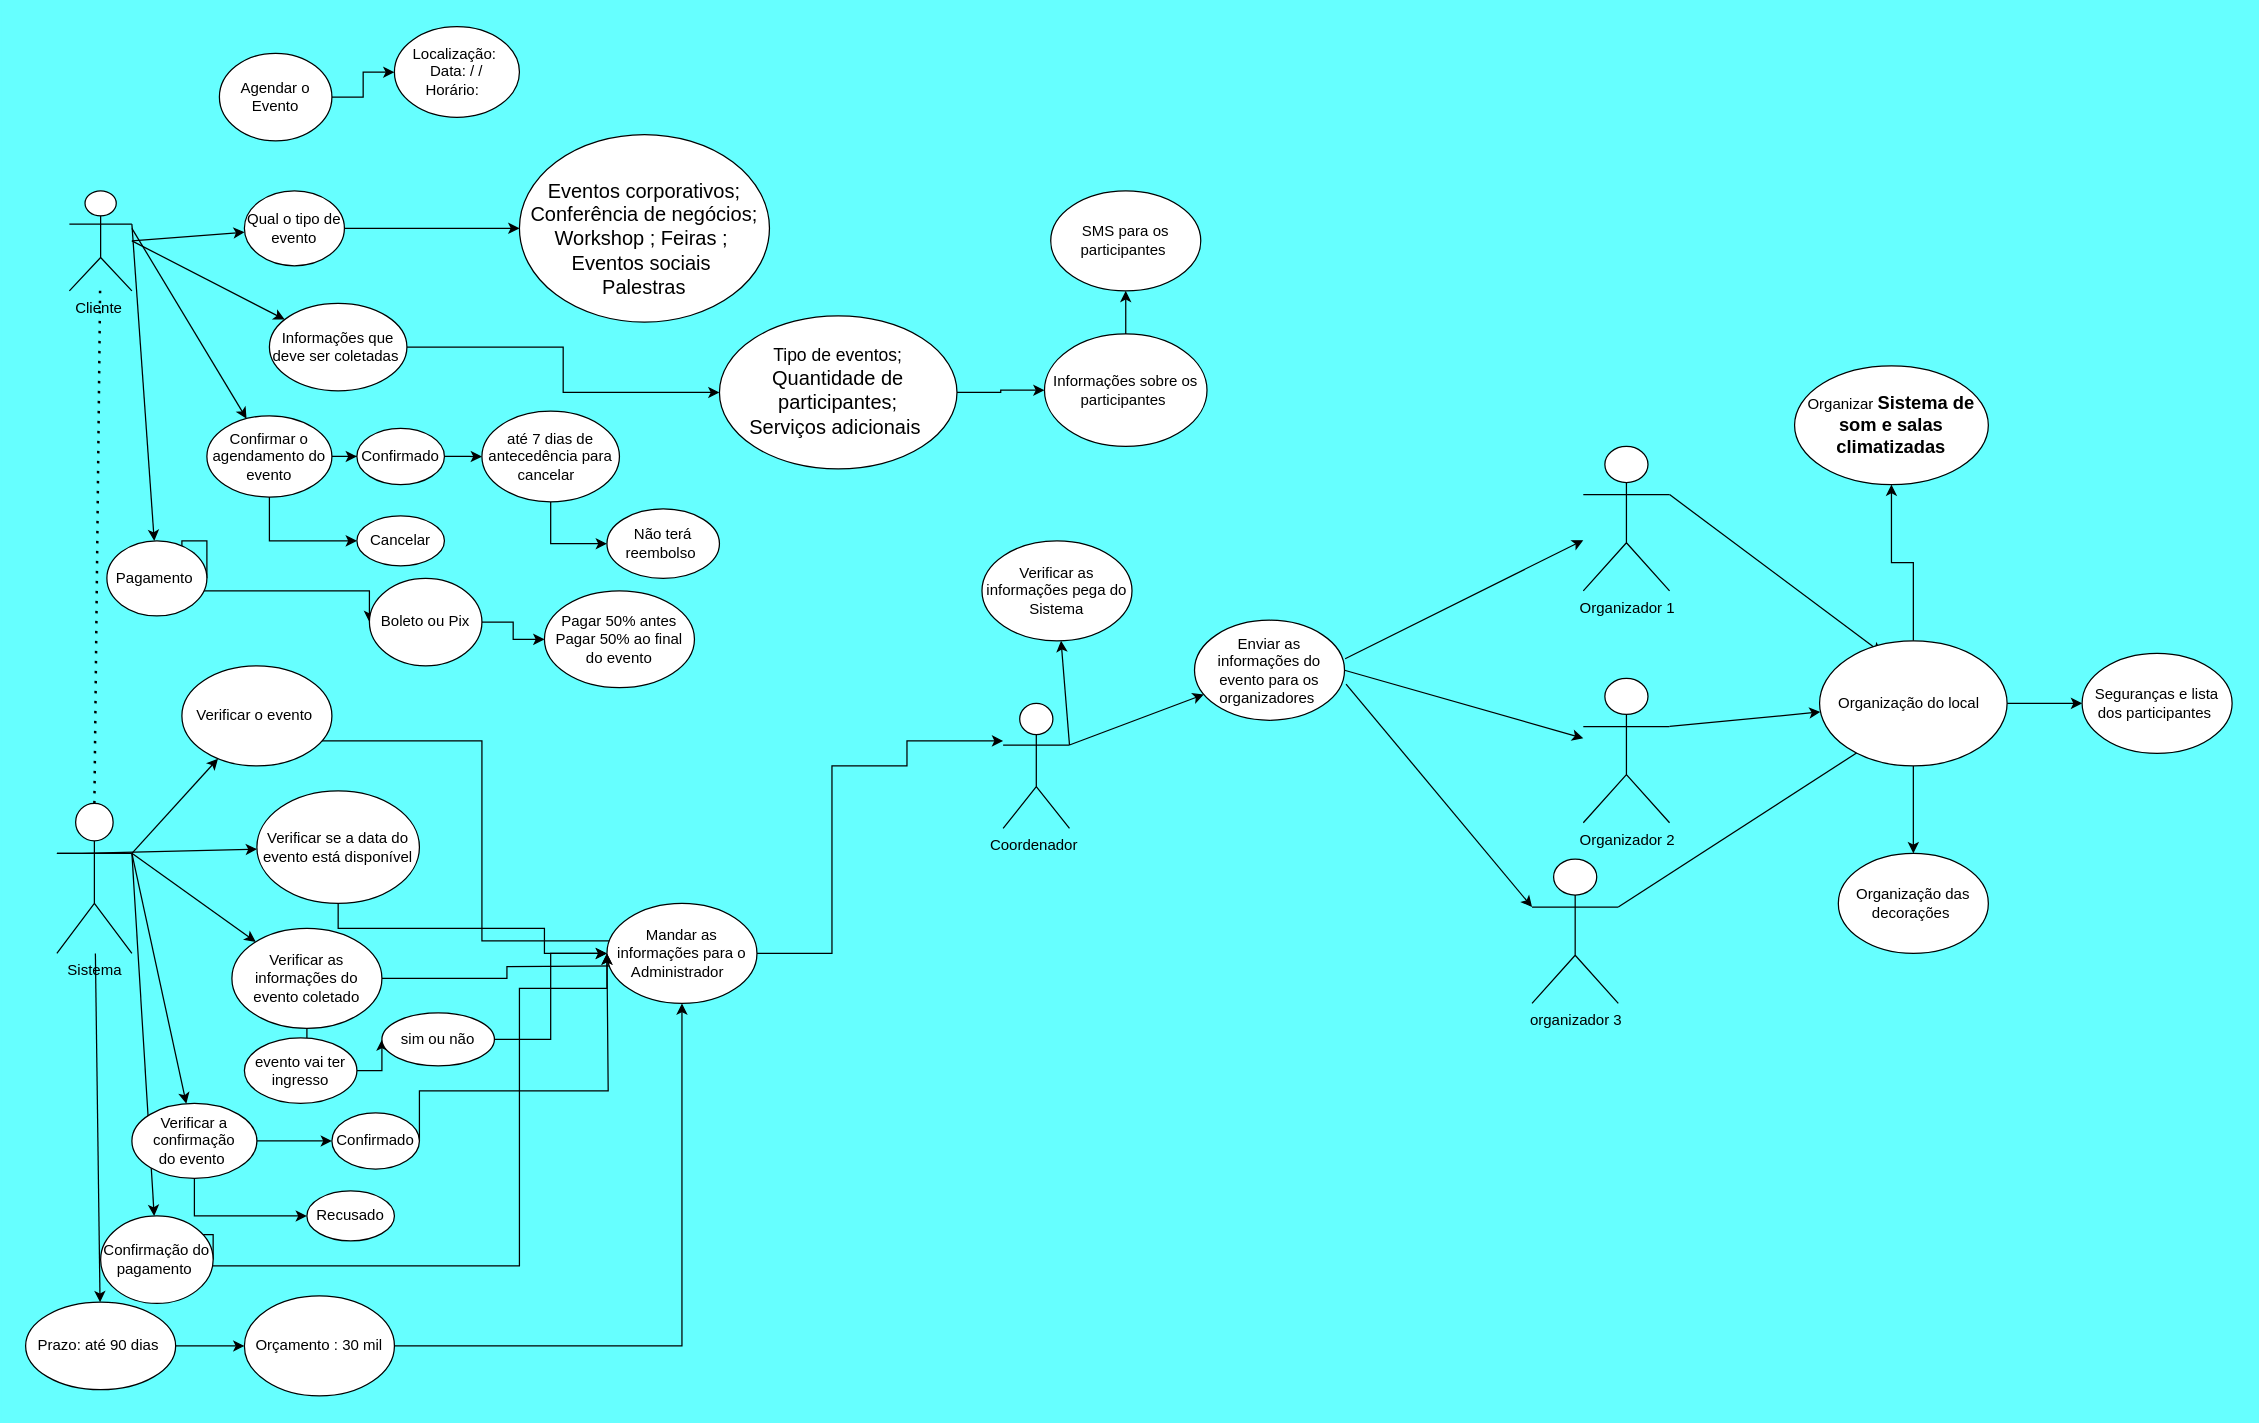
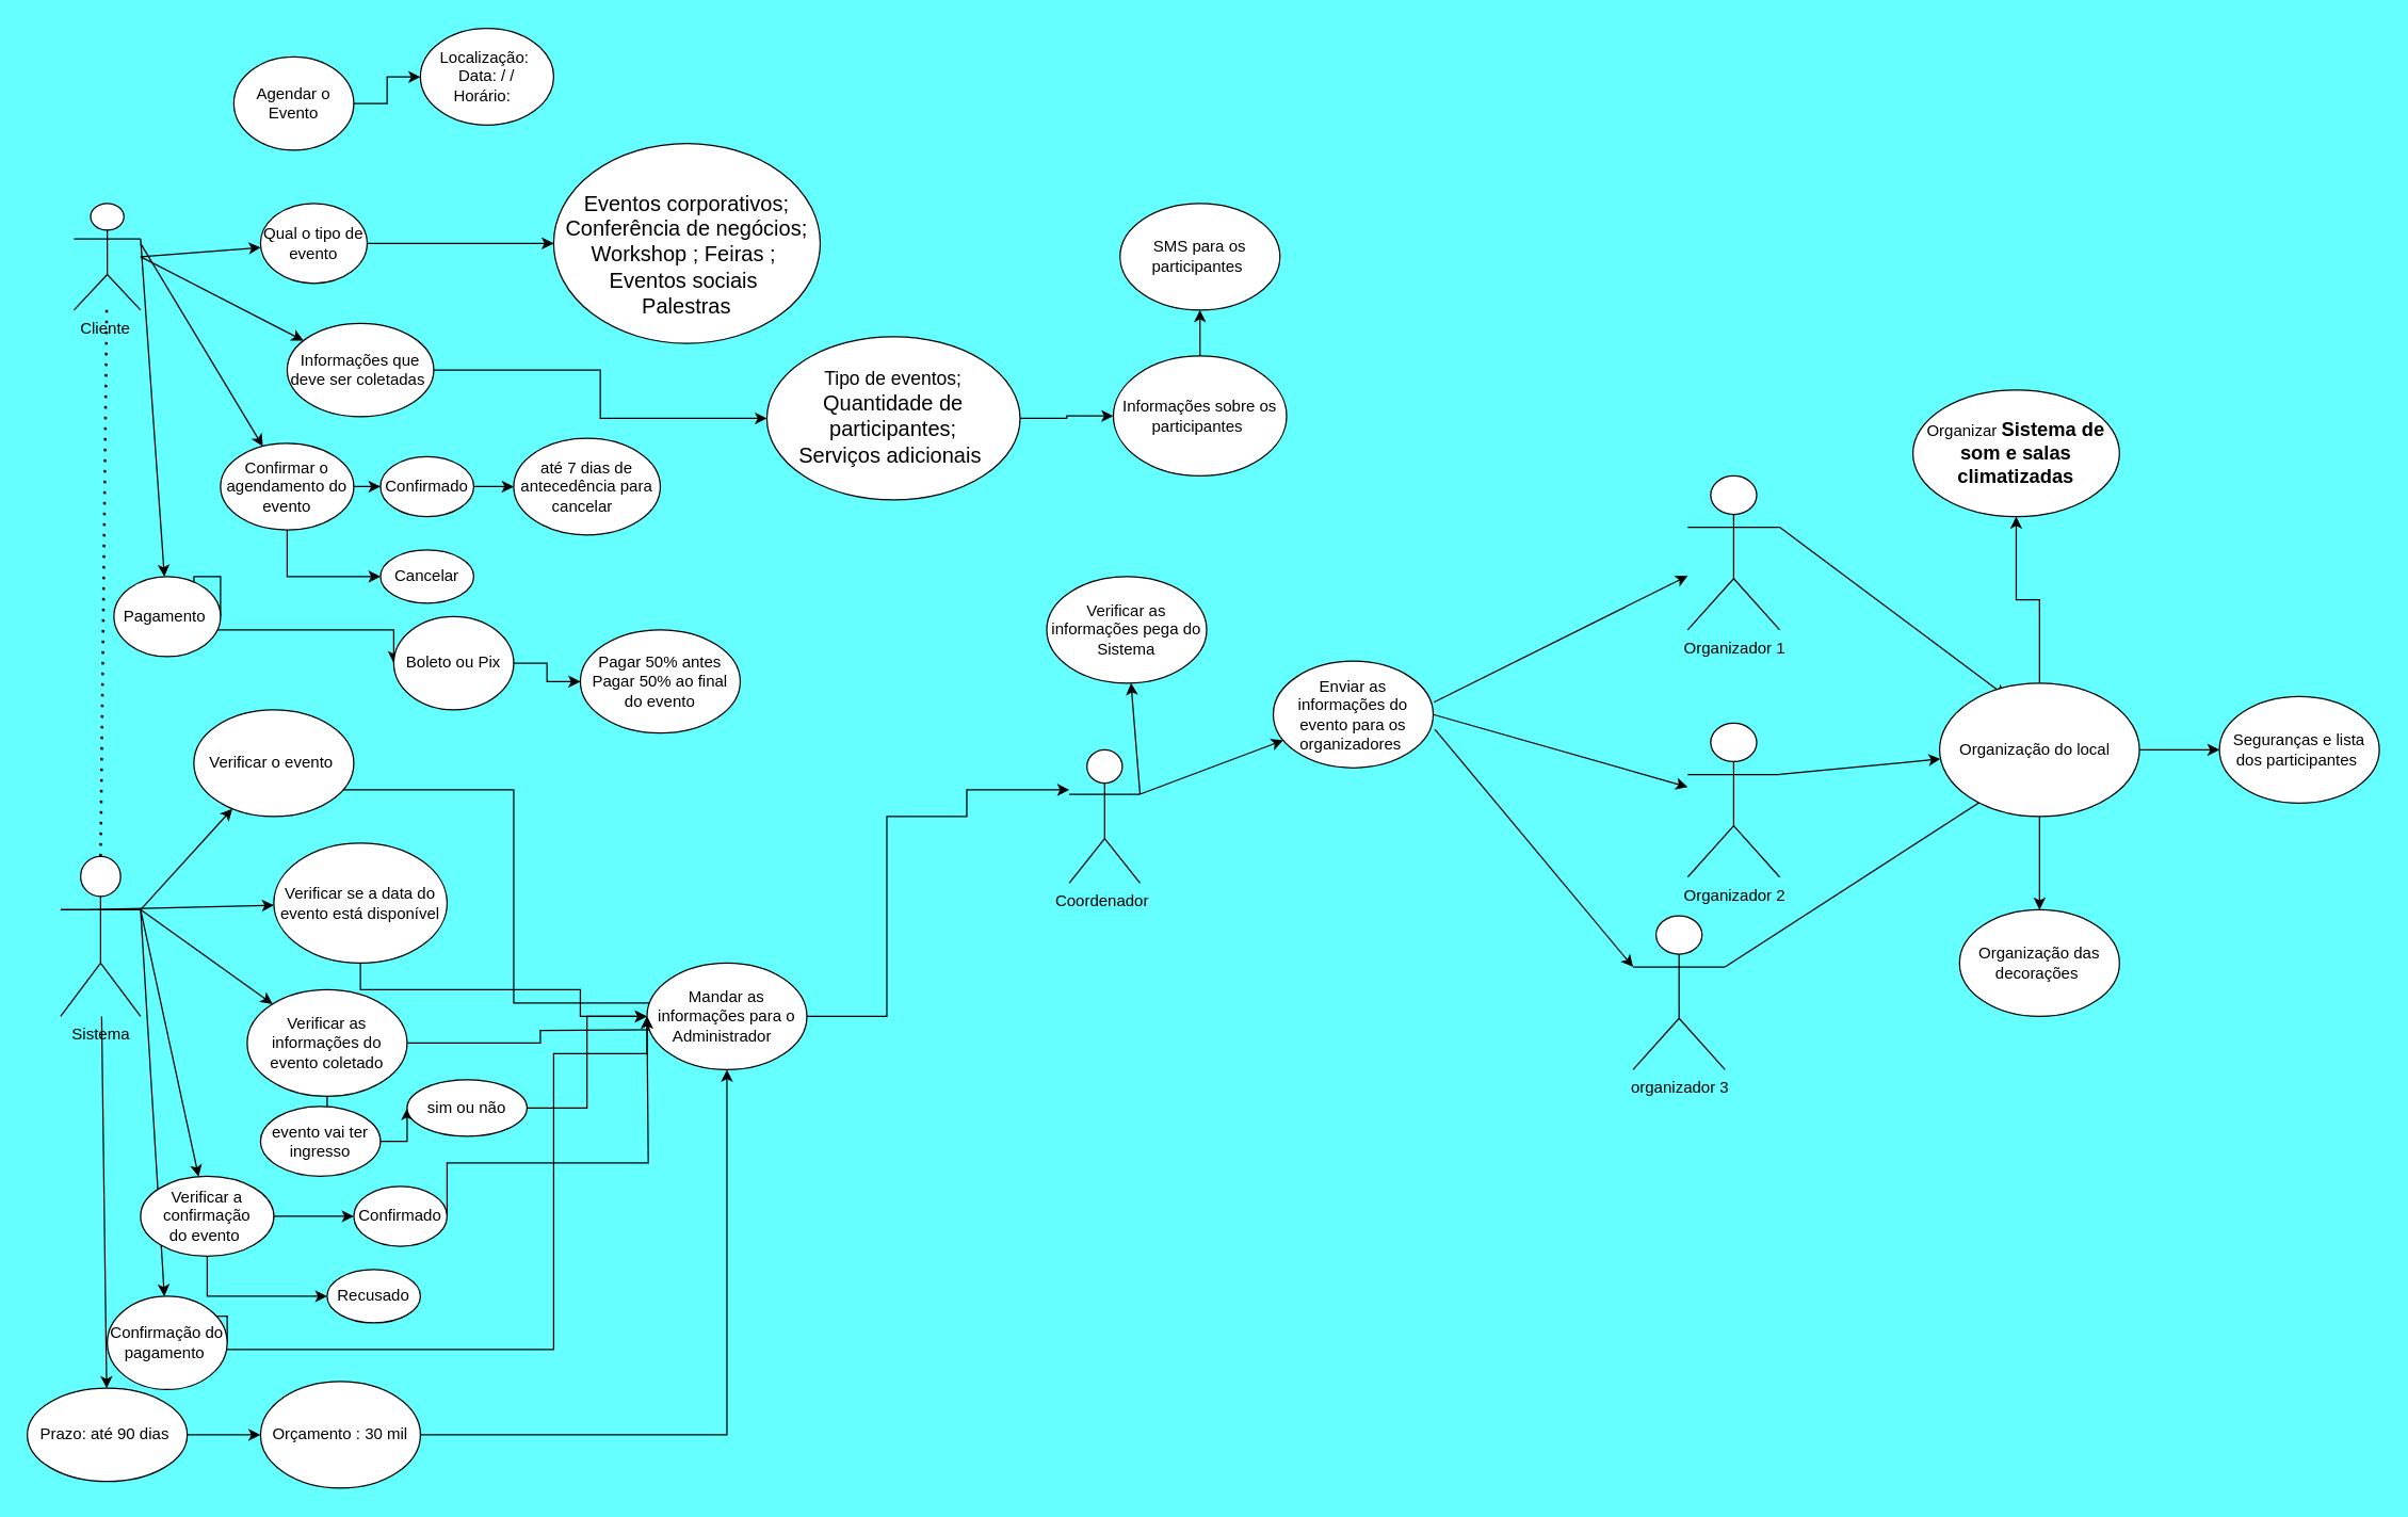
- <mxCell id="23" style="edgeStyle=orthogonalEdgeStyle;rounded=0;orthogonalLoop=1;jettySize=auto;html=1;entryX=0;entryY=0.5;entryDx=0;entryDy=0;" parent="1" source="24" target="67" edge="1"><mxGeometry relative="1" as="geometry"><mxPoint x="475" y="442" as="targetPoint" /></mxGeometry></mxCell>
- <mxCell id="67" value="Não terá reembolso&amp;nbsp;" style="ellipse;whiteSpace=wrap;html=1;" parent="1" vertex="1"><mxGeometry x="485" y="406.5" width="90" height="55.5" as="geometry" /></mxCell>
